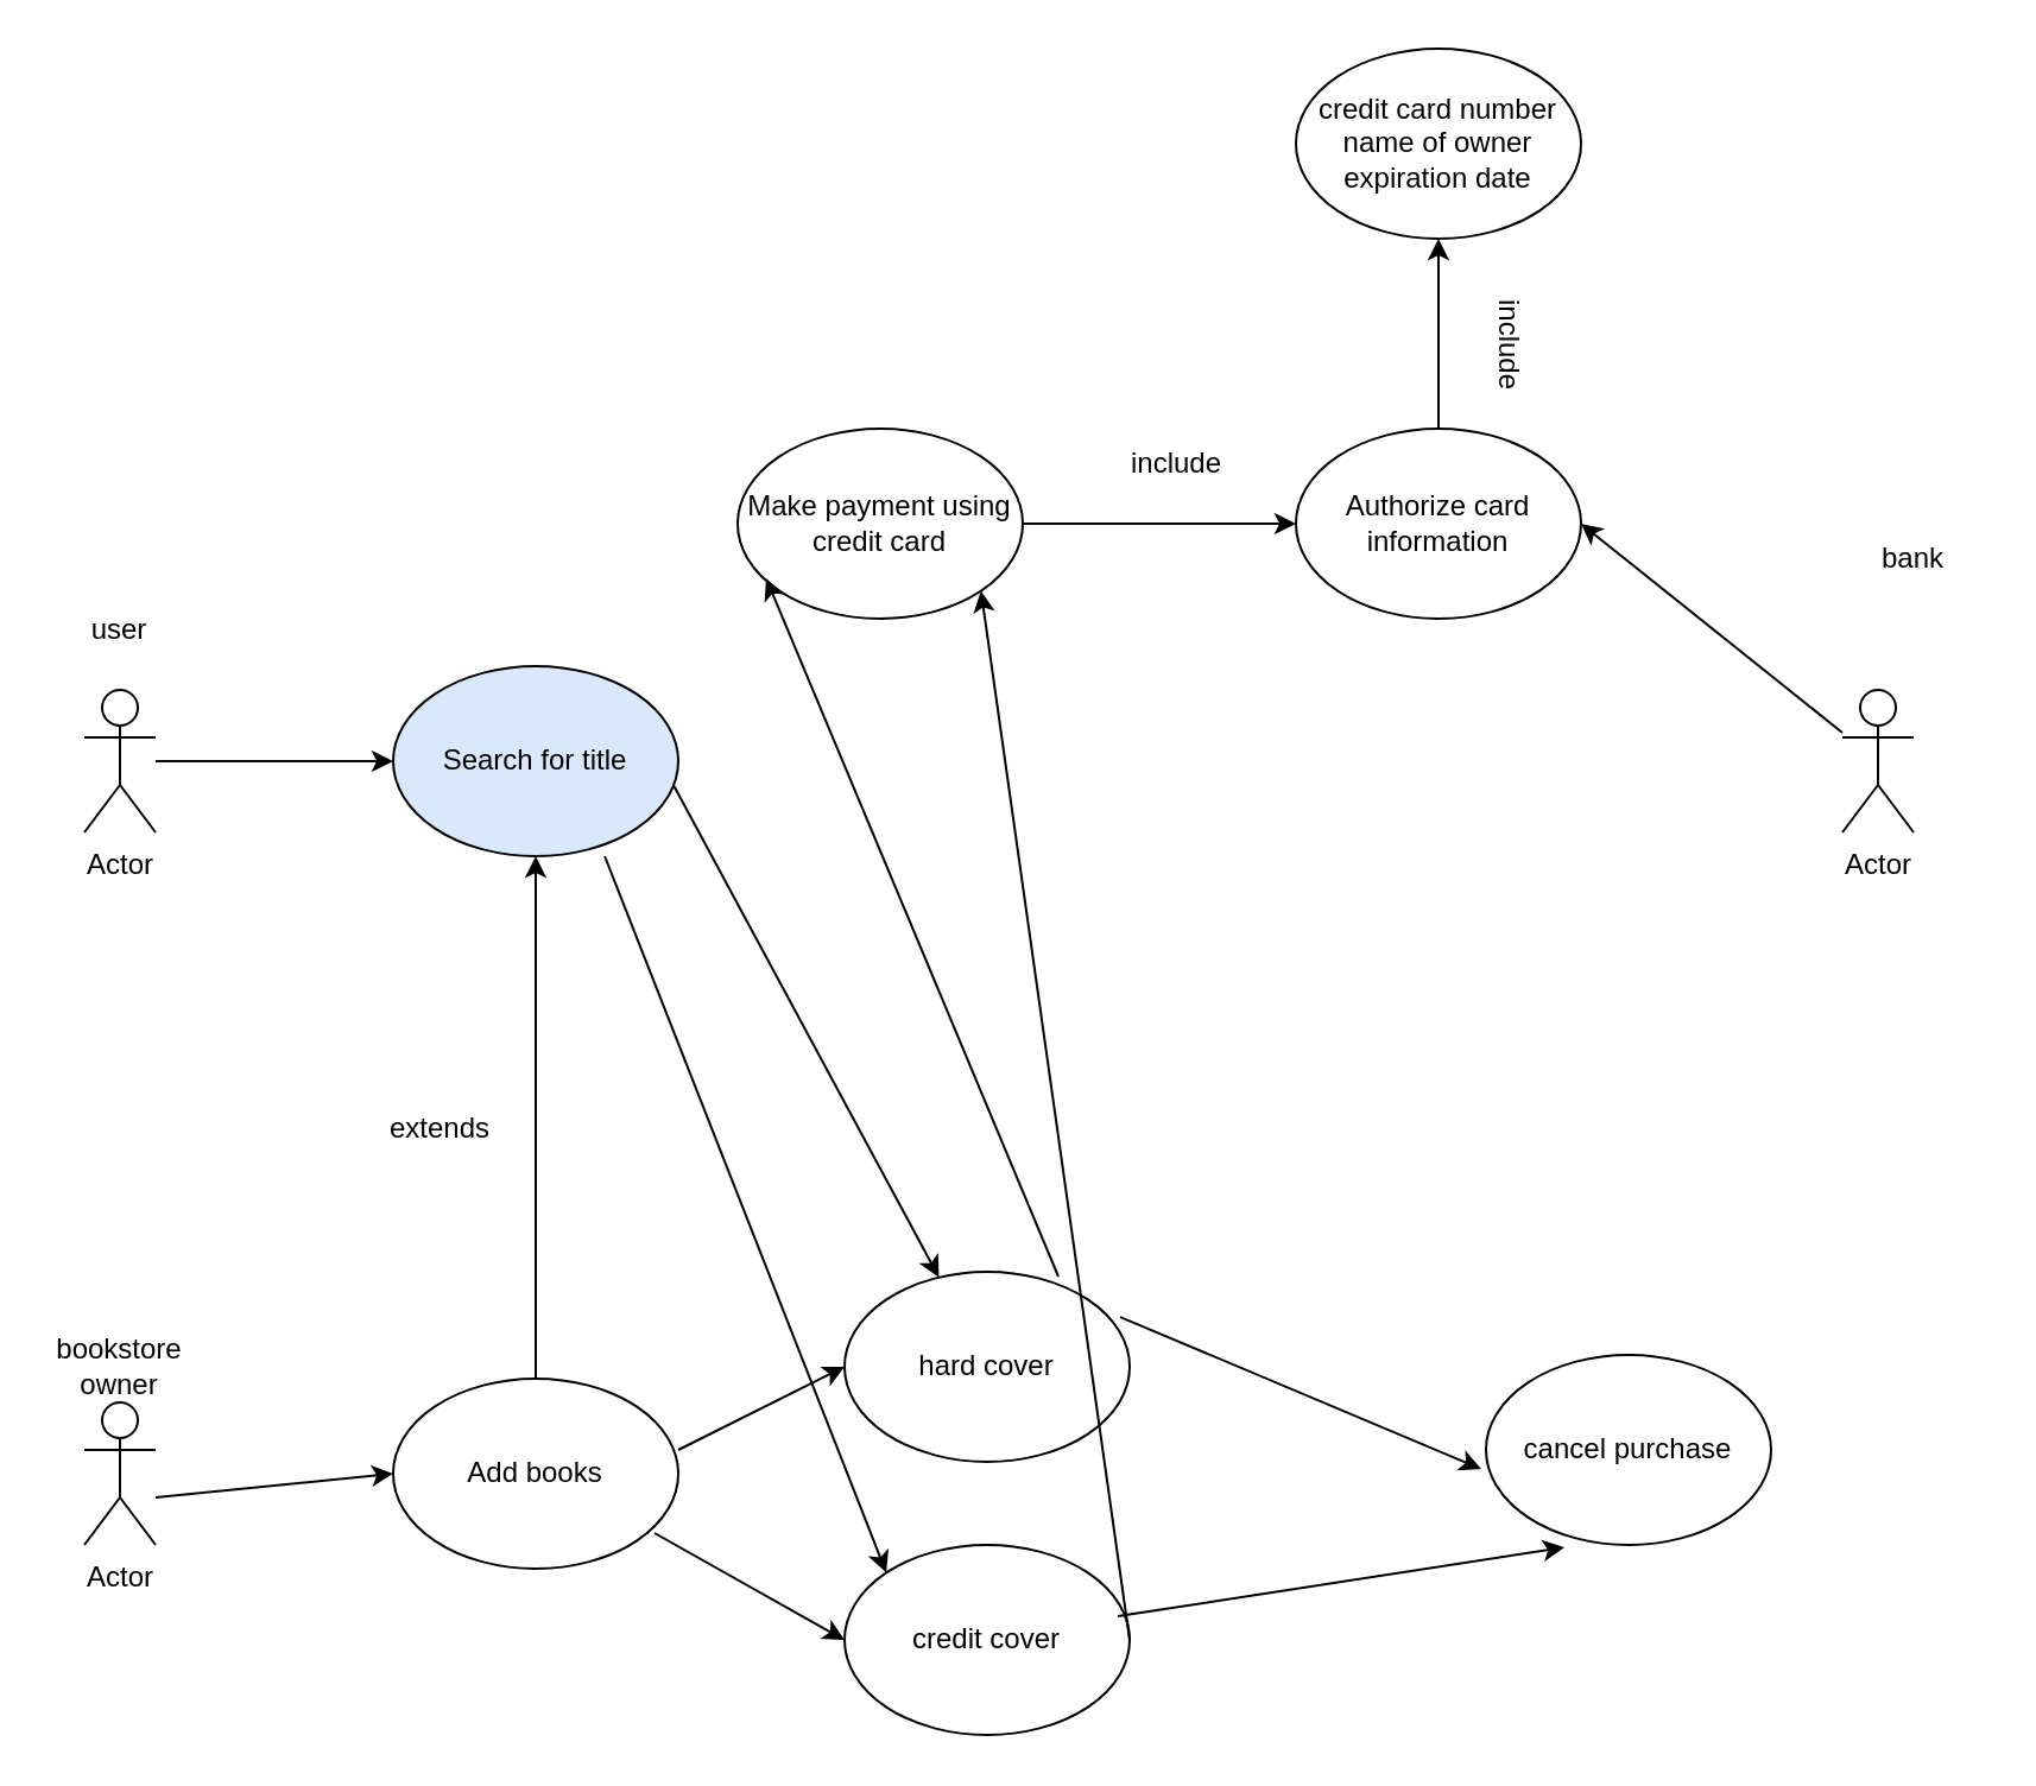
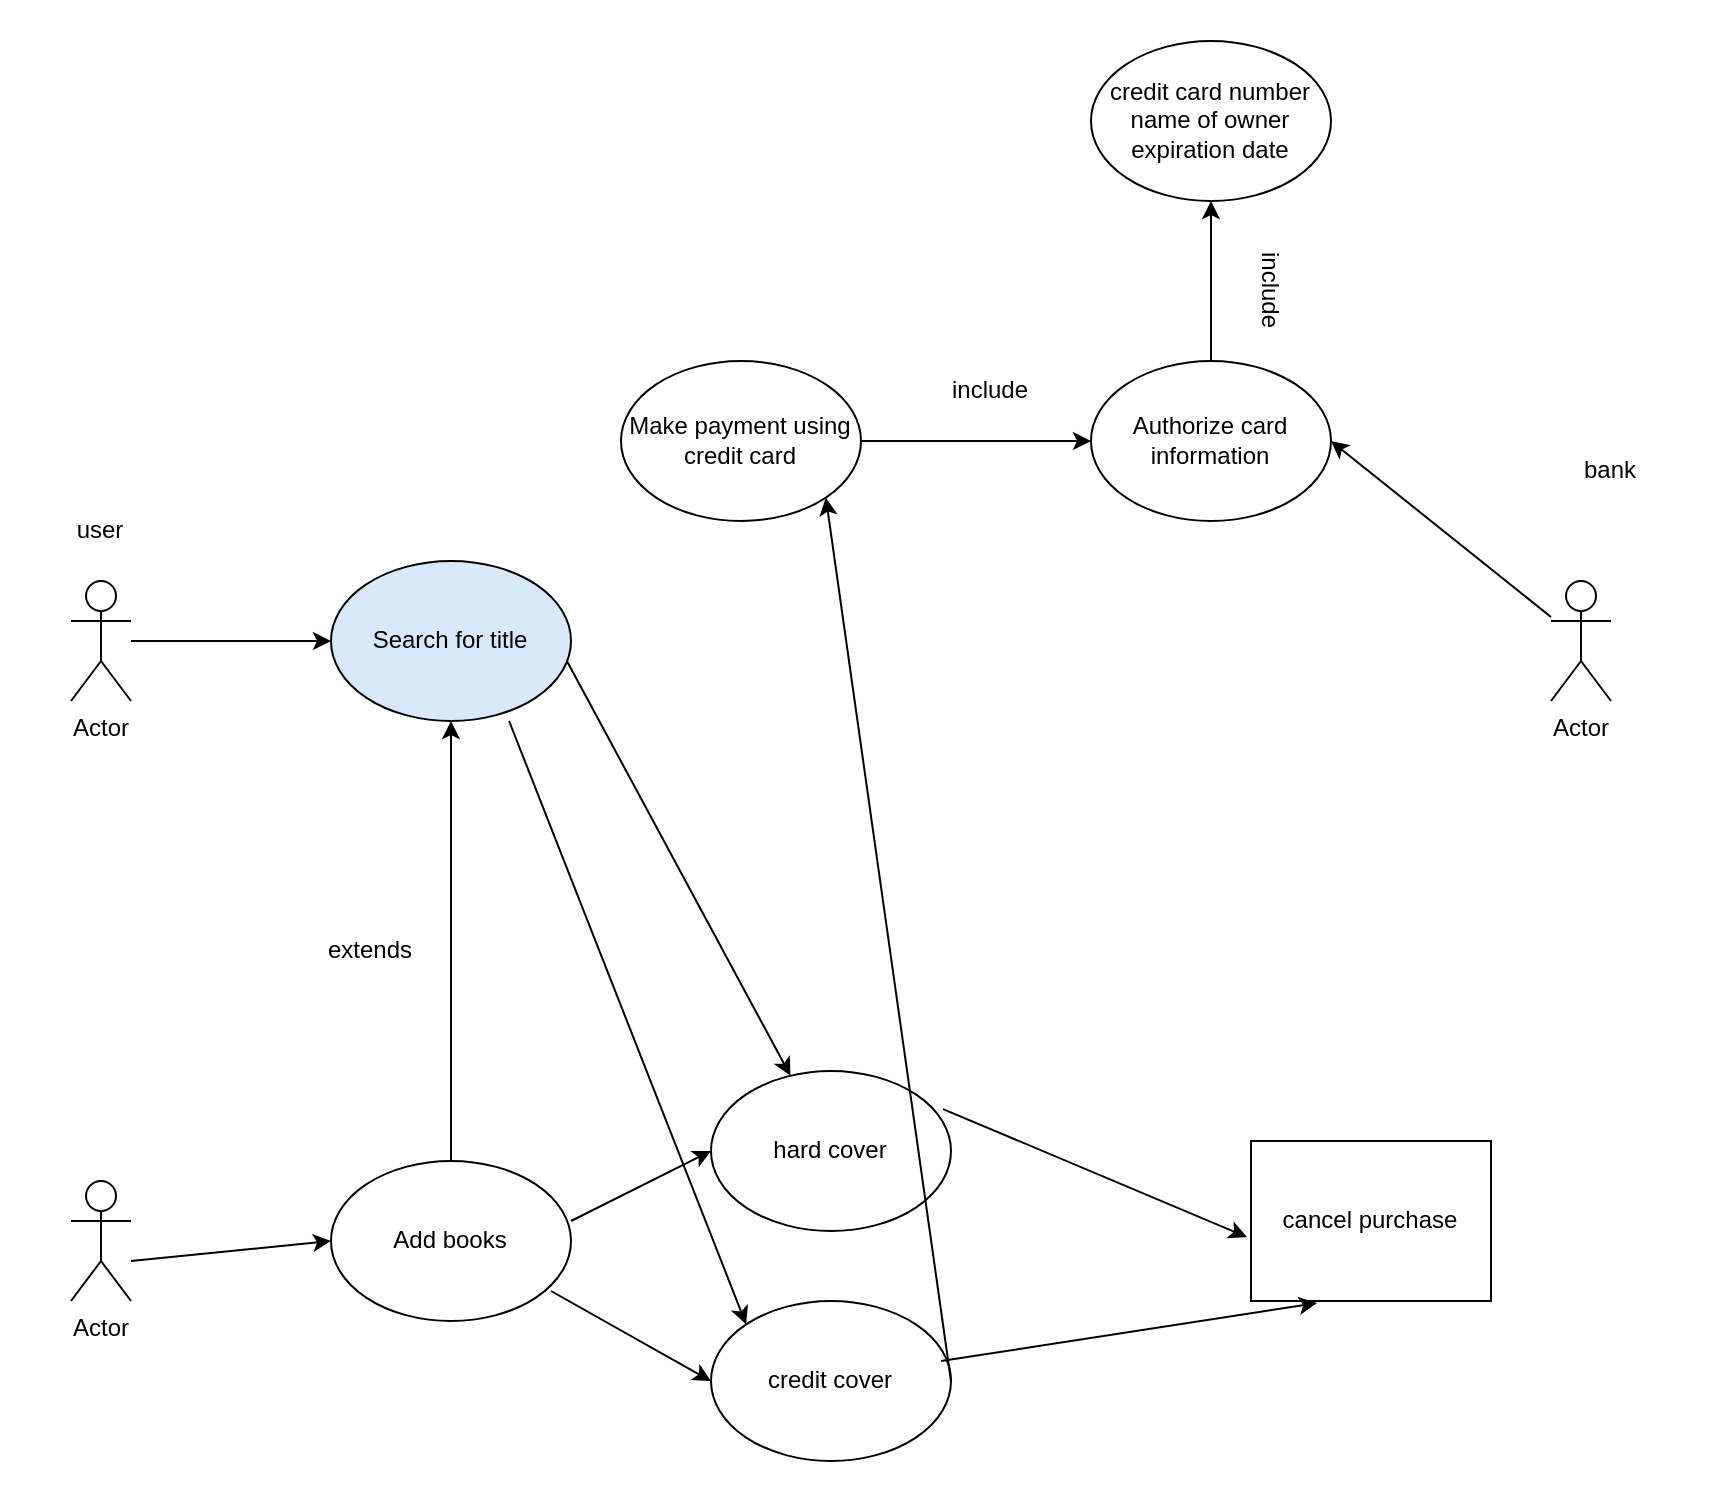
- <mxCell id="7" value="" style="endArrow=classic;html=1;rounded=0;entryX=0.1;entryY=0.788;entryDx=0;entryDy=0;entryPerimeter=0;exitX=0.75;exitY=0.025;exitDx=0;exitDy=0;exitPerimeter=0;" edge="1" parent="1" source="25" target="5"><mxGeometry width="50" height="50" relative="1" as="geometry"><mxPoint x="275" y="300" as="sourcePoint" /><mxPoint x="325" y="250" as="targetPoint" /></mxGeometry></mxCell>
- <mxCell id="24" value="bookstore owner" style="text;html=1;strokeColor=none;fillColor=none;align=center;verticalAlign=middle;whiteSpace=wrap;rounded=0;" vertex="1" parent="1"><mxGeometry x="20" y="560" width="60" height="30" as="geometry" /></mxCell>
- <mxCell id="6" value="cancel purchase" style="ellipse;whiteSpace=wrap;html=1;" vertex="1" parent="1"><mxGeometry x="625" y="570" width="120" height="80" as="geometry" /></mxCell>
+ <mxCell id="6" value="cancel purchase" style="whiteSpace=wrap;html=1;rounded=0;" vertex="1" parent="1"><mxGeometry x="625" y="570" width="120" height="80" as="geometry" /></mxCell>
